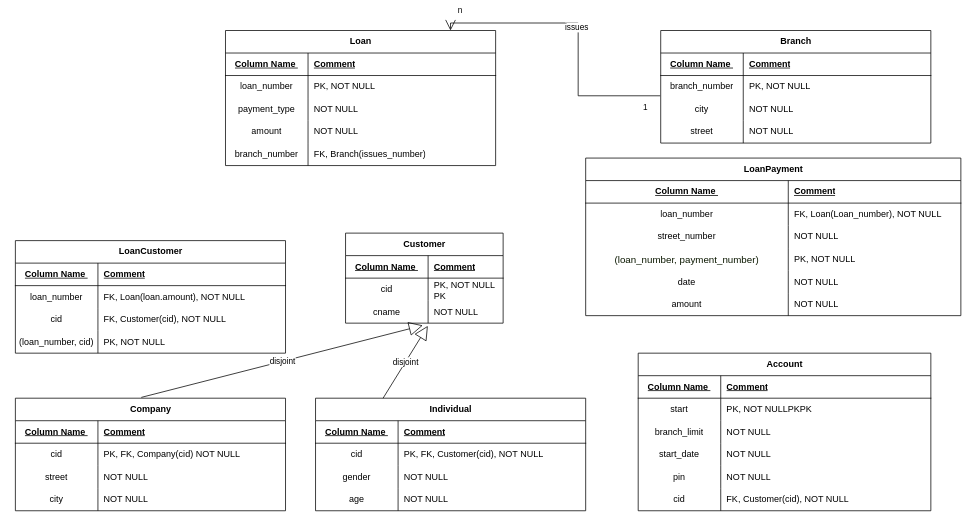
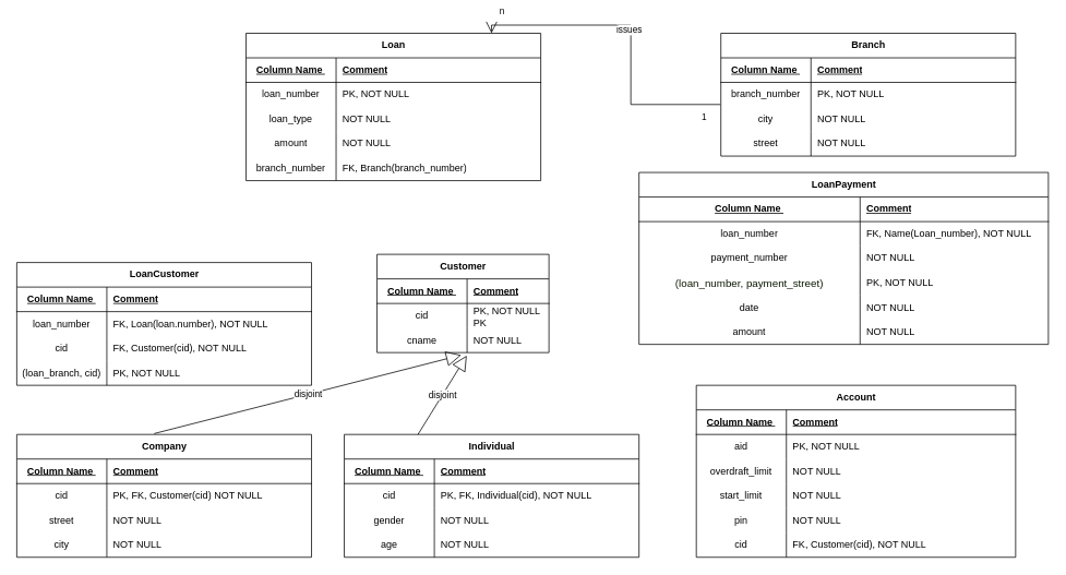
- <mxCell id="80" value="payment_type" style="shape=partialRectangle;connectable=0;fillColor=none;top=0;left=0;bottom=0;right=0;editable=1;overflow=hidden;whiteSpace=wrap;html=1;" vertex="1" parent="79"><mxGeometry width="110" height="30" as="geometry"><mxRectangle width="110" height="30" as="alternateBounds" /></mxGeometry></mxCell>
+ <mxCell id="80" value="loan_type" style="shape=partialRectangle;connectable=0;fillColor=none;top=0;left=0;bottom=0;right=0;editable=1;overflow=hidden;whiteSpace=wrap;html=1;" vertex="1" parent="79"><mxGeometry width="110" height="30" as="geometry"><mxRectangle width="110" height="30" as="alternateBounds" /></mxGeometry></mxCell>
- <mxCell id="87" value="FK, Branch(issues_number)" style="shape=partialRectangle;connectable=0;fillColor=none;top=0;left=0;bottom=0;right=0;align=left;spacingLeft=6;overflow=hidden;whiteSpace=wrap;html=1;" vertex="1" parent="85"><mxGeometry x="110" width="250" height="30" as="geometry"><mxRectangle width="250" height="30" as="alternateBounds" /></mxGeometry></mxCell>
+ <mxCell id="87" value="FK, Branch(branch_number)" style="shape=partialRectangle;connectable=0;fillColor=none;top=0;left=0;bottom=0;right=0;align=left;spacingLeft=6;overflow=hidden;whiteSpace=wrap;html=1;" vertex="1" parent="85"><mxGeometry x="110" width="250" height="30" as="geometry"><mxRectangle width="250" height="30" as="alternateBounds" /></mxGeometry></mxCell>
- <mxCell id="94" value="FK, Loan(Loan_number), NOT NULL&amp;nbsp;" style="shape=partialRectangle;connectable=0;fillColor=none;top=0;left=0;bottom=0;right=0;align=left;spacingLeft=6;overflow=hidden;whiteSpace=wrap;html=1;" vertex="1" parent="92"><mxGeometry x="270" width="230" height="30" as="geometry"><mxRectangle width="230" height="30" as="alternateBounds" /></mxGeometry></mxCell>
+ <mxCell id="94" value="FK, Name(Loan_number), NOT NULL&amp;nbsp;" style="shape=partialRectangle;connectable=0;fillColor=none;top=0;left=0;bottom=0;right=0;align=left;spacingLeft=6;overflow=hidden;whiteSpace=wrap;html=1;" vertex="1" parent="92"><mxGeometry x="270" width="230" height="30" as="geometry"><mxRectangle width="230" height="30" as="alternateBounds" /></mxGeometry></mxCell>
- <mxCell id="96" value="street_number" style="shape=partialRectangle;connectable=0;fillColor=none;top=0;left=0;bottom=0;right=0;editable=1;overflow=hidden;whiteSpace=wrap;html=1;align=center;strokeColor=default;labelBorderColor=none;" vertex="1" parent="95"><mxGeometry width="270" height="30" as="geometry"><mxRectangle width="270" height="30" as="alternateBounds" /></mxGeometry></mxCell>
+ <mxCell id="96" value="payment_number" style="shape=partialRectangle;connectable=0;fillColor=none;top=0;left=0;bottom=0;right=0;editable=1;overflow=hidden;whiteSpace=wrap;html=1;align=center;strokeColor=default;labelBorderColor=none;" vertex="1" parent="95"><mxGeometry width="270" height="30" as="geometry"><mxRectangle width="270" height="30" as="alternateBounds" /></mxGeometry></mxCell>
- <mxCell id="99" value="&lt;font style=&quot;color: light-dark(rgb(11, 24, 0), rgb(255, 255, 255));&quot;&gt;&lt;span style=&quot;font-size: 13px;&quot;&gt;(loan_number, payment_number)&lt;/span&gt;&lt;/font&gt;" style="shape=partialRectangle;connectable=0;fillColor=none;top=0;left=0;bottom=0;right=0;editable=1;overflow=hidden;whiteSpace=wrap;html=1;" vertex="1" parent="98"><mxGeometry width="270" height="30" as="geometry"><mxRectangle width="270" height="30" as="alternateBounds" /></mxGeometry></mxCell>
+ <mxCell id="99" value="&lt;font style=&quot;color: light-dark(rgb(11, 24, 0), rgb(255, 255, 255));&quot;&gt;&lt;span style=&quot;font-size: 13px;&quot;&gt;(loan_number, payment_street)&lt;/span&gt;&lt;/font&gt;" style="shape=partialRectangle;connectable=0;fillColor=none;top=0;left=0;bottom=0;right=0;editable=1;overflow=hidden;whiteSpace=wrap;html=1;" vertex="1" parent="98"><mxGeometry width="270" height="30" as="geometry"><mxRectangle width="270" height="30" as="alternateBounds" /></mxGeometry></mxCell>
- <mxCell id="117" value="&lt;span style=&quot;background-color: transparent; color: light-dark(rgb(0, 0, 0), rgb(255, 255, 255));&quot;&gt;FK, Loan(loan.amount), NOT NULL&lt;/span&gt;" style="shape=partialRectangle;connectable=0;fillColor=none;top=0;left=0;bottom=0;right=0;align=left;spacingLeft=6;overflow=hidden;whiteSpace=wrap;html=1;" vertex="1" parent="115"><mxGeometry x="110" width="250" height="30" as="geometry"><mxRectangle width="250" height="30" as="alternateBounds" /></mxGeometry></mxCell>
+ <mxCell id="117" value="&lt;span style=&quot;background-color: transparent; color: light-dark(rgb(0, 0, 0), rgb(255, 255, 255));&quot;&gt;FK, Loan(loan.number), NOT NULL&lt;/span&gt;" style="shape=partialRectangle;connectable=0;fillColor=none;top=0;left=0;bottom=0;right=0;align=left;spacingLeft=6;overflow=hidden;whiteSpace=wrap;html=1;" vertex="1" parent="115"><mxGeometry x="110" width="250" height="30" as="geometry"><mxRectangle width="250" height="30" as="alternateBounds" /></mxGeometry></mxCell>
- <mxCell id="122" value="(loan_number, cid)" style="shape=partialRectangle;connectable=0;fillColor=none;top=0;left=0;bottom=0;right=0;editable=1;overflow=hidden;whiteSpace=wrap;html=1;" vertex="1" parent="121"><mxGeometry width="110" height="30" as="geometry"><mxRectangle width="110" height="30" as="alternateBounds" /></mxGeometry></mxCell>
+ <mxCell id="122" value="(loan_branch, cid)" style="shape=partialRectangle;connectable=0;fillColor=none;top=0;left=0;bottom=0;right=0;editable=1;overflow=hidden;whiteSpace=wrap;html=1;" vertex="1" parent="121"><mxGeometry width="110" height="30" as="geometry"><mxRectangle width="110" height="30" as="alternateBounds" /></mxGeometry></mxCell>
- <mxCell id="7" value="start" style="shape=partialRectangle;connectable=0;fillColor=none;top=0;left=0;bottom=0;right=0;editable=1;overflow=hidden;whiteSpace=wrap;html=1;align=center;strokeColor=default;labelBorderColor=none;" parent="6" vertex="1"><mxGeometry width="110" height="30" as="geometry"><mxRectangle width="110" height="30" as="alternateBounds" /></mxGeometry></mxCell>
+ <mxCell id="7" value="aid" style="shape=partialRectangle;connectable=0;fillColor=none;top=0;left=0;bottom=0;right=0;editable=1;overflow=hidden;whiteSpace=wrap;html=1;align=center;strokeColor=default;labelBorderColor=none;" parent="6" vertex="1"><mxGeometry width="110" height="30" as="geometry"><mxRectangle width="110" height="30" as="alternateBounds" /></mxGeometry></mxCell>
- <mxCell id="8" value="PK, NOT NULLPKPK&lt;font class=&quot;__Cici__translate__&quot;&gt;&lt;font style=&quot;display: none;&quot; class=&quot;__Cici_translate_origin_node__&quot;&gt;,&lt;/font&gt;&lt;/font&gt;" style="shape=partialRectangle;connectable=0;fillColor=none;top=0;left=0;bottom=0;right=0;align=left;spacingLeft=6;overflow=hidden;whiteSpace=wrap;html=1;" parent="6" vertex="1"><mxGeometry x="110" width="280" height="30" as="geometry"><mxRectangle width="280" height="30" as="alternateBounds" /></mxGeometry></mxCell>
+ <mxCell id="8" value="PK, NOT NULL&lt;font class=&quot;__Cici__translate__&quot;&gt;&lt;font style=&quot;display: none;&quot; class=&quot;__Cici_translate_origin_node__&quot;&gt;,&lt;/font&gt;&lt;/font&gt;" style="shape=partialRectangle;connectable=0;fillColor=none;top=0;left=0;bottom=0;right=0;align=left;spacingLeft=6;overflow=hidden;whiteSpace=wrap;html=1;" parent="6" vertex="1"><mxGeometry x="110" width="280" height="30" as="geometry"><mxRectangle width="280" height="30" as="alternateBounds" /></mxGeometry></mxCell>
- <mxCell id="10" value="branch_limit" style="shape=partialRectangle;connectable=0;fillColor=none;top=0;left=0;bottom=0;right=0;editable=1;overflow=hidden;whiteSpace=wrap;html=1;" parent="9" vertex="1"><mxGeometry width="110" height="30" as="geometry"><mxRectangle width="110" height="30" as="alternateBounds" /></mxGeometry></mxCell>
+ <mxCell id="10" value="overdraft_limit" style="shape=partialRectangle;connectable=0;fillColor=none;top=0;left=0;bottom=0;right=0;editable=1;overflow=hidden;whiteSpace=wrap;html=1;" parent="9" vertex="1"><mxGeometry width="110" height="30" as="geometry"><mxRectangle width="110" height="30" as="alternateBounds" /></mxGeometry></mxCell>
- <mxCell id="37" value="PK, FK,&amp;nbsp;&lt;span style=&quot;background-color: transparent; color: light-dark(rgb(0, 0, 0), rgb(255, 255, 255));&quot;&gt;Company(cid) NOT NULL&lt;/span&gt;" style="shape=partialRectangle;connectable=0;fillColor=none;top=0;left=0;bottom=0;right=0;align=left;spacingLeft=6;overflow=hidden;whiteSpace=wrap;html=1;" vertex="1" parent="35"><mxGeometry x="110" width="250" height="30" as="geometry"><mxRectangle width="250" height="30" as="alternateBounds" /></mxGeometry></mxCell>
+ <mxCell id="37" value="PK, FK,&amp;nbsp;&lt;span style=&quot;background-color: transparent; color: light-dark(rgb(0, 0, 0), rgb(255, 255, 255));&quot;&gt;Customer(cid) NOT NULL&lt;/span&gt;" style="shape=partialRectangle;connectable=0;fillColor=none;top=0;left=0;bottom=0;right=0;align=left;spacingLeft=6;overflow=hidden;whiteSpace=wrap;html=1;" vertex="1" parent="35"><mxGeometry x="110" width="250" height="30" as="geometry"><mxRectangle width="250" height="30" as="alternateBounds" /></mxGeometry></mxCell>
- <mxCell id="50" value="PK, FK,&amp;nbsp;&lt;span style=&quot;background-color: transparent; color: light-dark(rgb(0, 0, 0), rgb(255, 255, 255));&quot;&gt;Customer(cid), NOT NULL&lt;/span&gt;" style="shape=partialRectangle;connectable=0;fillColor=none;top=0;left=0;bottom=0;right=0;align=left;spacingLeft=6;overflow=hidden;whiteSpace=wrap;html=1;" vertex="1" parent="48"><mxGeometry x="110" width="250" height="30" as="geometry"><mxRectangle width="250" height="30" as="alternateBounds" /></mxGeometry></mxCell>
+ <mxCell id="50" value="PK, FK,&amp;nbsp;&lt;span style=&quot;background-color: transparent; color: light-dark(rgb(0, 0, 0), rgb(255, 255, 255));&quot;&gt;Individual(cid), NOT NULL&lt;/span&gt;" style="shape=partialRectangle;connectable=0;fillColor=none;top=0;left=0;bottom=0;right=0;align=left;spacingLeft=6;overflow=hidden;whiteSpace=wrap;html=1;" vertex="1" parent="48"><mxGeometry x="110" width="250" height="30" as="geometry"><mxRectangle width="250" height="30" as="alternateBounds" /></mxGeometry></mxCell>
- <mxCell id="13" value="start_date" style="shape=partialRectangle;connectable=0;fillColor=none;top=0;left=0;bottom=0;right=0;editable=1;overflow=hidden;whiteSpace=wrap;html=1;" vertex="1" parent="12"><mxGeometry width="110" height="30" as="geometry"><mxRectangle width="110" height="30" as="alternateBounds" /></mxGeometry></mxCell>
+ <mxCell id="13" value="start_limit" style="shape=partialRectangle;connectable=0;fillColor=none;top=0;left=0;bottom=0;right=0;editable=1;overflow=hidden;whiteSpace=wrap;html=1;" vertex="1" parent="12"><mxGeometry width="110" height="30" as="geometry"><mxRectangle width="110" height="30" as="alternateBounds" /></mxGeometry></mxCell>
